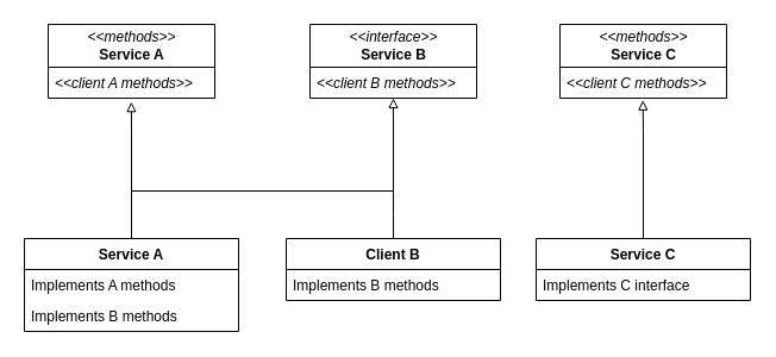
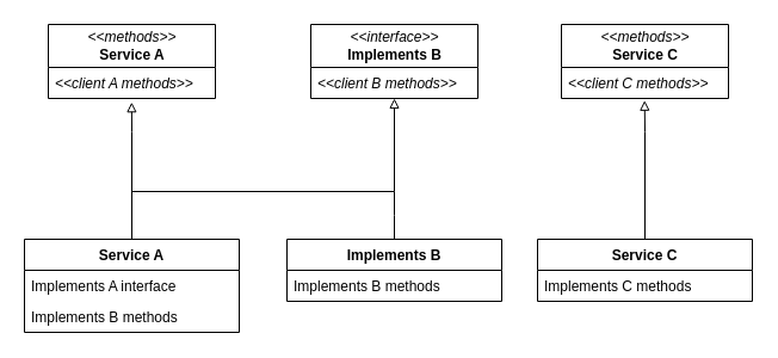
- <mxCell id="4" value="&lt;i style=&quot;font-weight: normal&quot;&gt;&amp;lt;&amp;lt;interface&amp;gt;&amp;gt;&lt;/i&gt;&lt;br&gt;Service B" style="swimlane;fontStyle=1;childLayout=stackLayout;horizontal=1;startSize=36;fillColor=#ffffff;horizontalStack=0;resizeParent=1;resizeParentMax=0;resizeLast=0;collapsible=1;marginBottom=0;swimlaneFillColor=#ffffff;html=1;" vertex="1" parent="1"><mxGeometry x="260" y="20" width="140" height="62" as="geometry" /></mxCell>
+ <mxCell id="4" value="&lt;i style=&quot;font-weight: normal&quot;&gt;&amp;lt;&amp;lt;interface&amp;gt;&amp;gt;&lt;/i&gt;&lt;br&gt;Implements B" style="swimlane;fontStyle=1;childLayout=stackLayout;horizontal=1;startSize=36;fillColor=#ffffff;horizontalStack=0;resizeParent=1;resizeParentMax=0;resizeLast=0;collapsible=1;marginBottom=0;swimlaneFillColor=#ffffff;html=1;" vertex="1" parent="1"><mxGeometry x="260" y="20" width="140" height="62" as="geometry" /></mxCell>
- <mxCell id="14" value="Client B" style="swimlane;fontStyle=1;childLayout=stackLayout;horizontal=1;startSize=26;fillColor=#ffffff;horizontalStack=0;resizeParent=1;resizeParentMax=0;resizeLast=0;collapsible=1;marginBottom=0;swimlaneFillColor=#ffffff;" vertex="1" parent="1"><mxGeometry x="240" y="200" width="180" height="52" as="geometry" /></mxCell>
+ <mxCell id="14" value="Implements B" style="swimlane;fontStyle=1;childLayout=stackLayout;horizontal=1;startSize=26;fillColor=#ffffff;horizontalStack=0;resizeParent=1;resizeParentMax=0;resizeLast=0;collapsible=1;marginBottom=0;swimlaneFillColor=#ffffff;" vertex="1" parent="1"><mxGeometry x="240" y="200" width="180" height="52" as="geometry" /></mxCell>
- <mxCell id="11" value="Implements A methods" style="text;strokeColor=none;fillColor=none;align=left;verticalAlign=top;spacingLeft=4;spacingRight=4;overflow=hidden;rotatable=0;points=[[0,0.5],[1,0.5]];portConstraint=eastwest;" vertex="1" parent="10"><mxGeometry y="26" width="180" height="26" as="geometry" /></mxCell>
+ <mxCell id="11" value="Implements A interface" style="text;strokeColor=none;fillColor=none;align=left;verticalAlign=top;spacingLeft=4;spacingRight=4;overflow=hidden;rotatable=0;points=[[0,0.5],[1,0.5]];portConstraint=eastwest;" vertex="1" parent="10"><mxGeometry y="26" width="180" height="26" as="geometry" /></mxCell>
- <mxCell id="18" value="Implements C interface" style="text;strokeColor=none;fillColor=none;align=left;verticalAlign=top;spacingLeft=4;spacingRight=4;overflow=hidden;rotatable=0;points=[[0,0.5],[1,0.5]];portConstraint=eastwest;fontStyle=0;fontColor=#000000;" vertex="1" parent="17"><mxGeometry y="26" width="180" height="26" as="geometry" /></mxCell>
+ <mxCell id="18" value="Implements C methods" style="text;strokeColor=none;fillColor=none;align=left;verticalAlign=top;spacingLeft=4;spacingRight=4;overflow=hidden;rotatable=0;points=[[0,0.5],[1,0.5]];portConstraint=eastwest;fontStyle=0;fontColor=#000000;" vertex="1" parent="17"><mxGeometry y="26" width="180" height="26" as="geometry" /></mxCell>
